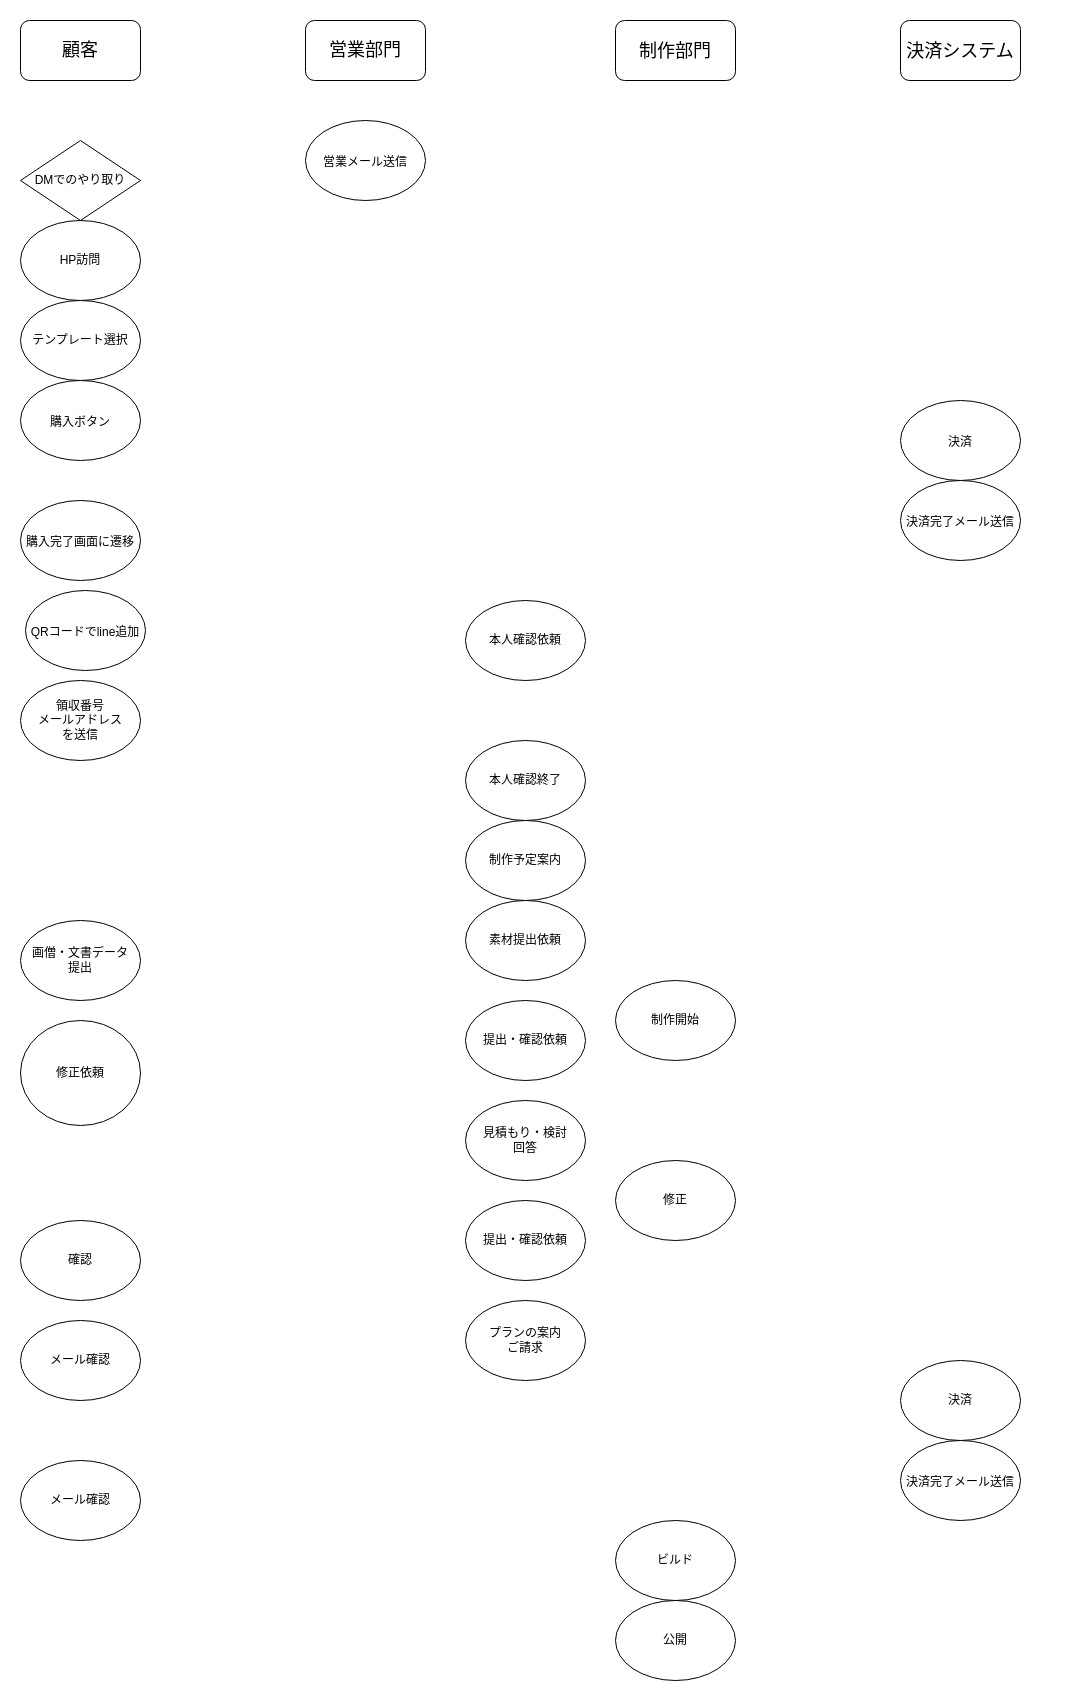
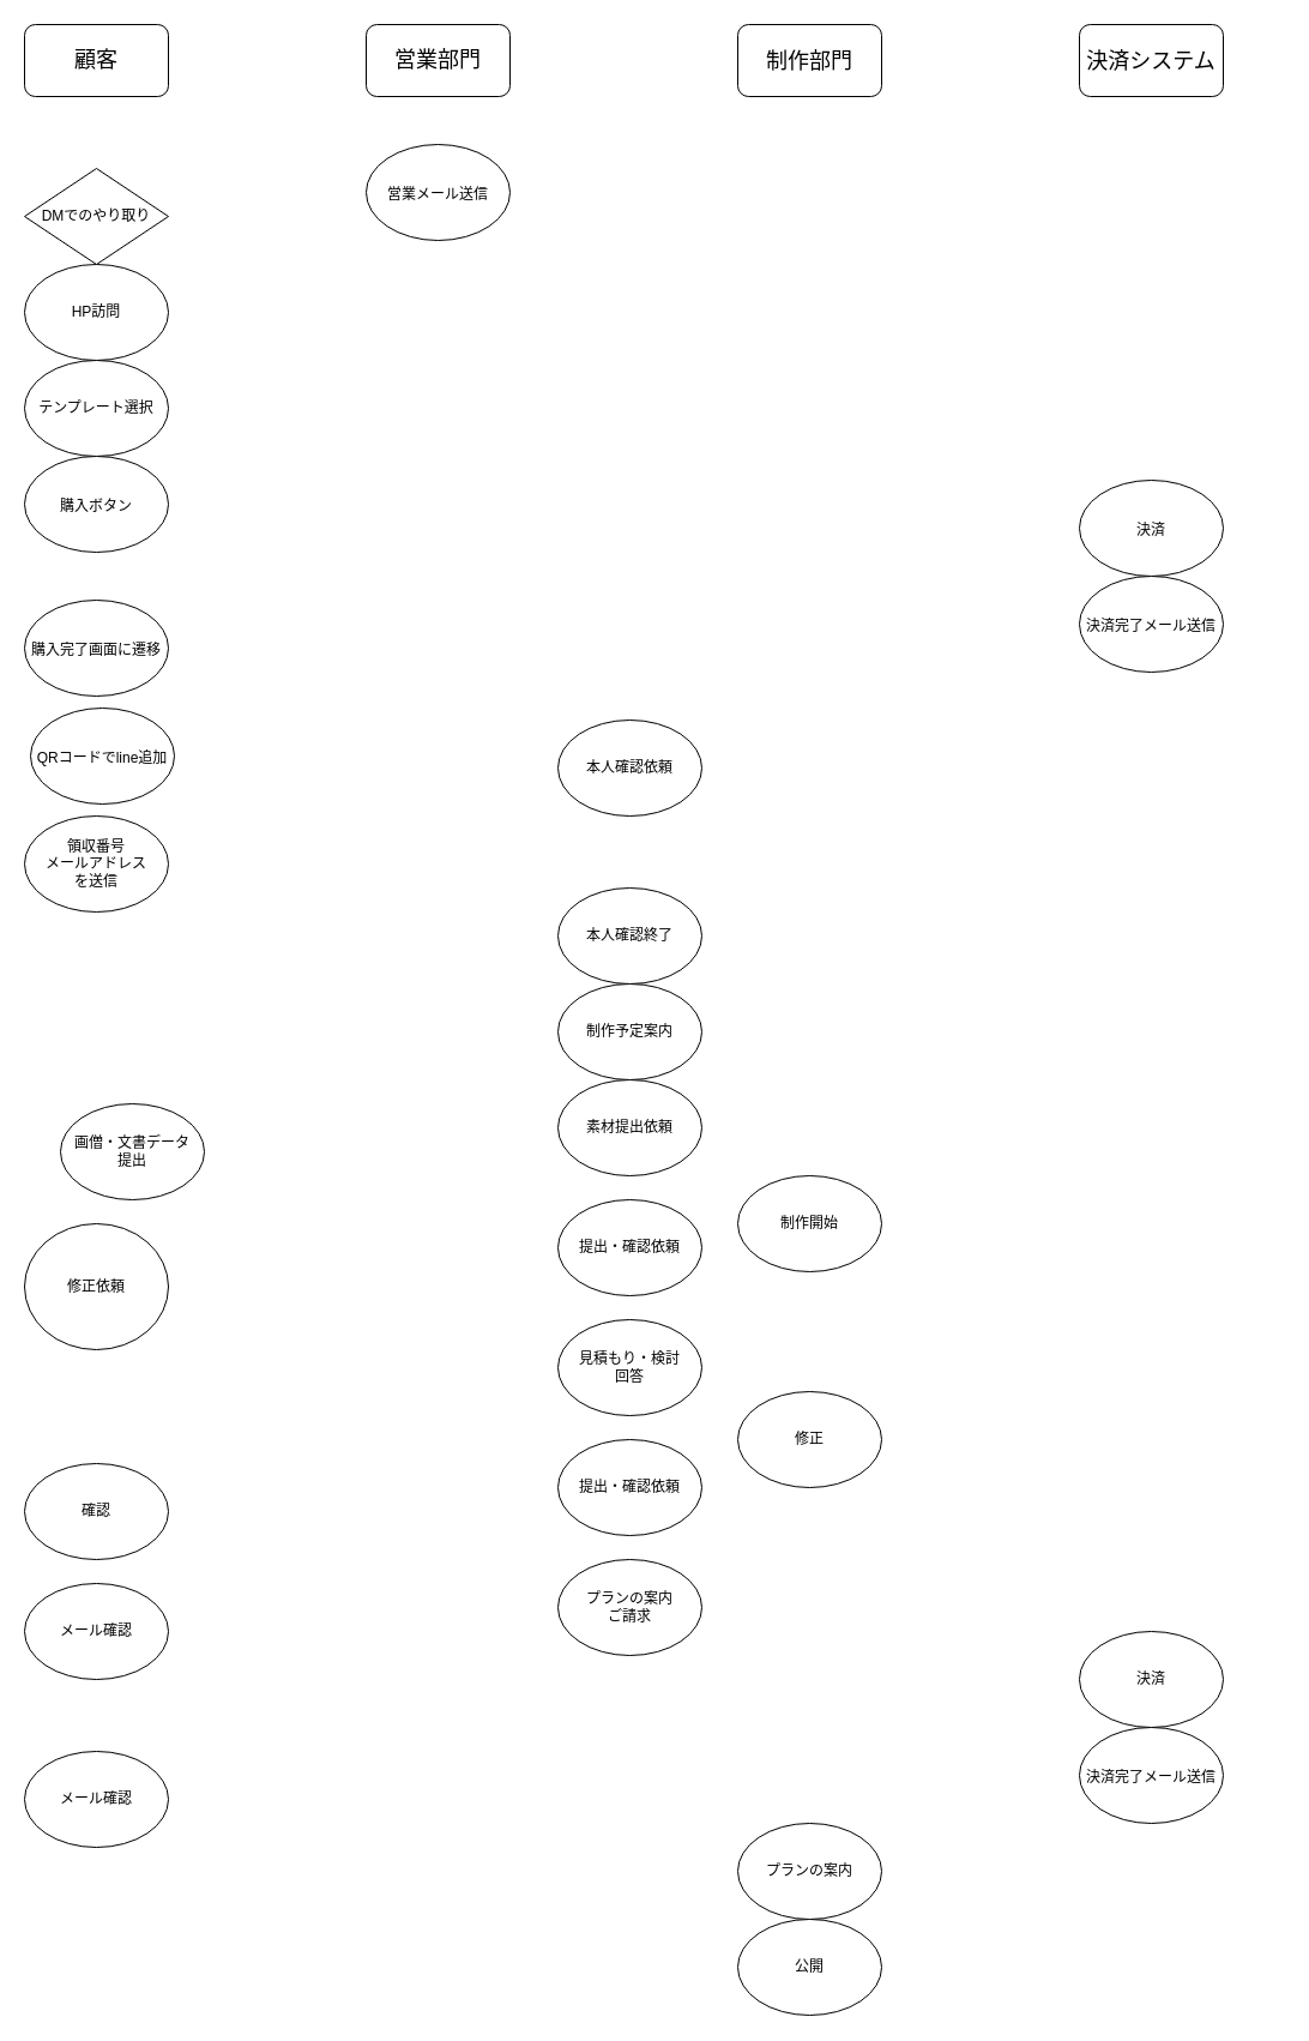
- <mxCell id="22" value="画僧・文書データ&lt;br&gt;提出" style="ellipse;whiteSpace=wrap;html=1;fontSize=12;" vertex="1" parent="1"><mxGeometry x="20" y="920" width="120" height="80" as="geometry" /></mxCell>
+ <mxCell id="22" value="画僧・文書データ&lt;br&gt;提出" style="ellipse;whiteSpace=wrap;html=1;fontSize=12;" vertex="1" parent="1"><mxGeometry x="50" y="920" width="120" height="80" as="geometry" /></mxCell>
- <mxCell id="37" value="ビルド" style="ellipse;whiteSpace=wrap;html=1;fontSize=12;" vertex="1" parent="1"><mxGeometry x="615" y="1520" width="120" height="80" as="geometry" /></mxCell>
+ <mxCell id="37" value="プランの案内" style="ellipse;whiteSpace=wrap;html=1;fontSize=12;" vertex="1" parent="1"><mxGeometry x="615" y="1520" width="120" height="80" as="geometry" /></mxCell>
